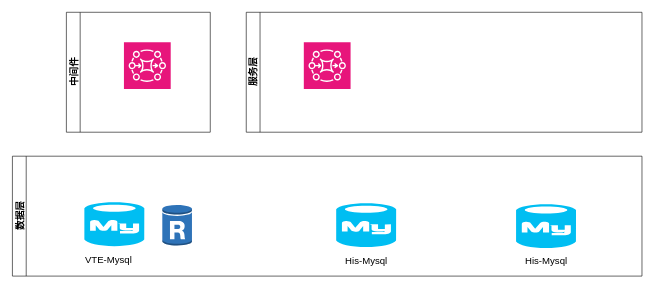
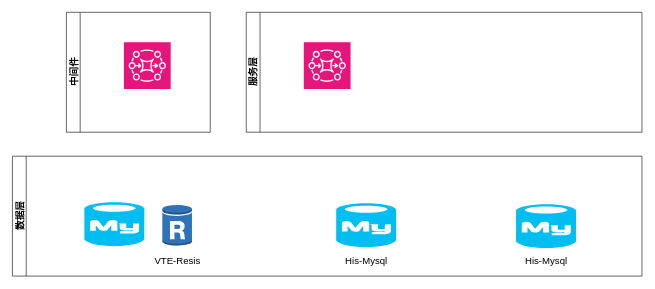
- <mxCell id="10" value="VTE-Mysql" style="text;html=1;align=center;verticalAlign=middle;resizable=0;points=[];autosize=1;strokeColor=none;fillColor=none;fontSize=16;" vertex="1" parent="1"><mxGeometry x="130" y="418" width="100" height="30" as="geometry" /></mxCell>
+ <mxCell id="5" value="VTE-Resis" style="text;html=1;align=center;verticalAlign=middle;resizable=0;points=[];autosize=1;strokeColor=none;fillColor=none;fontSize=16;" vertex="1" parent="2"><mxGeometry x="224.75" y="160" width="100" height="30" as="geometry" /></mxCell>
